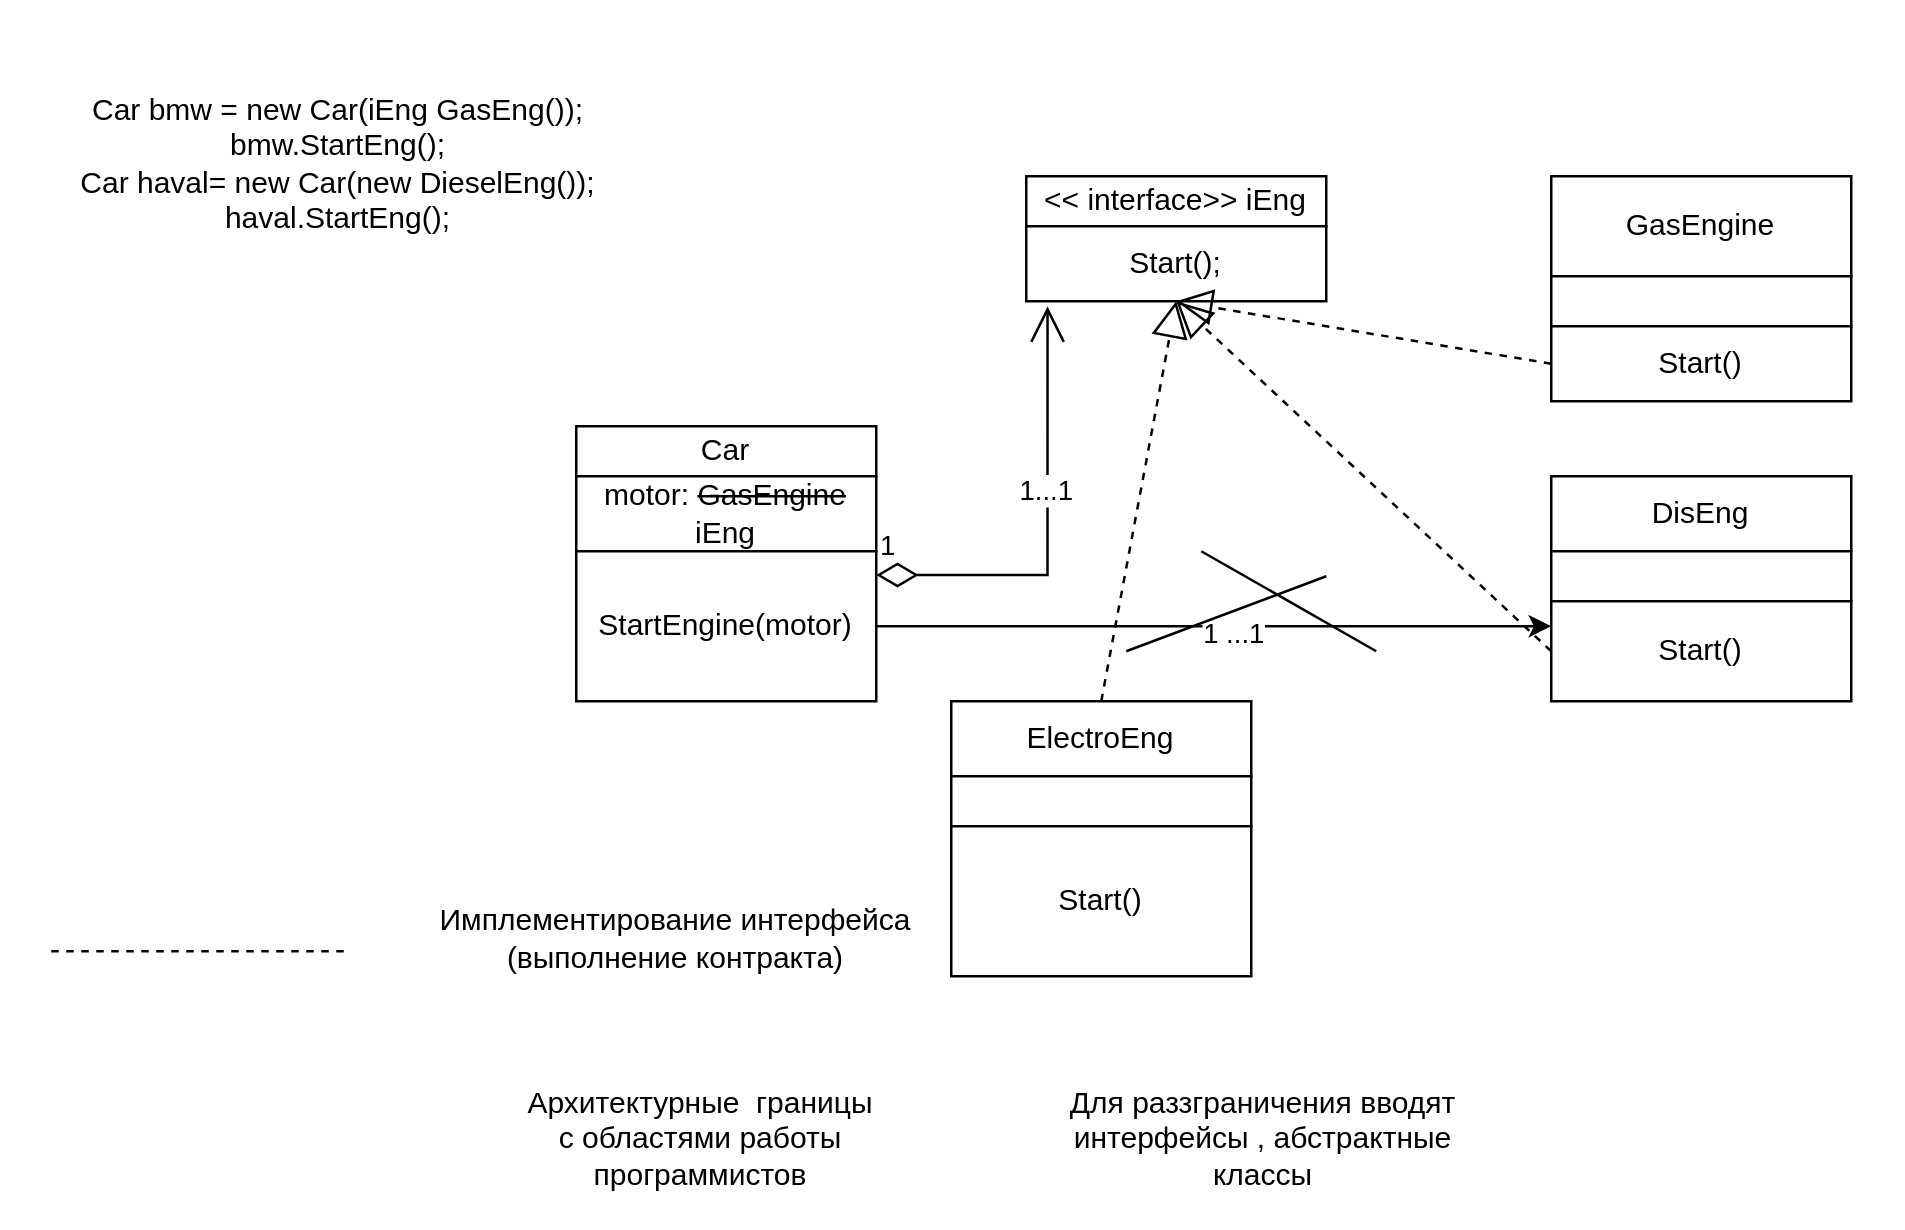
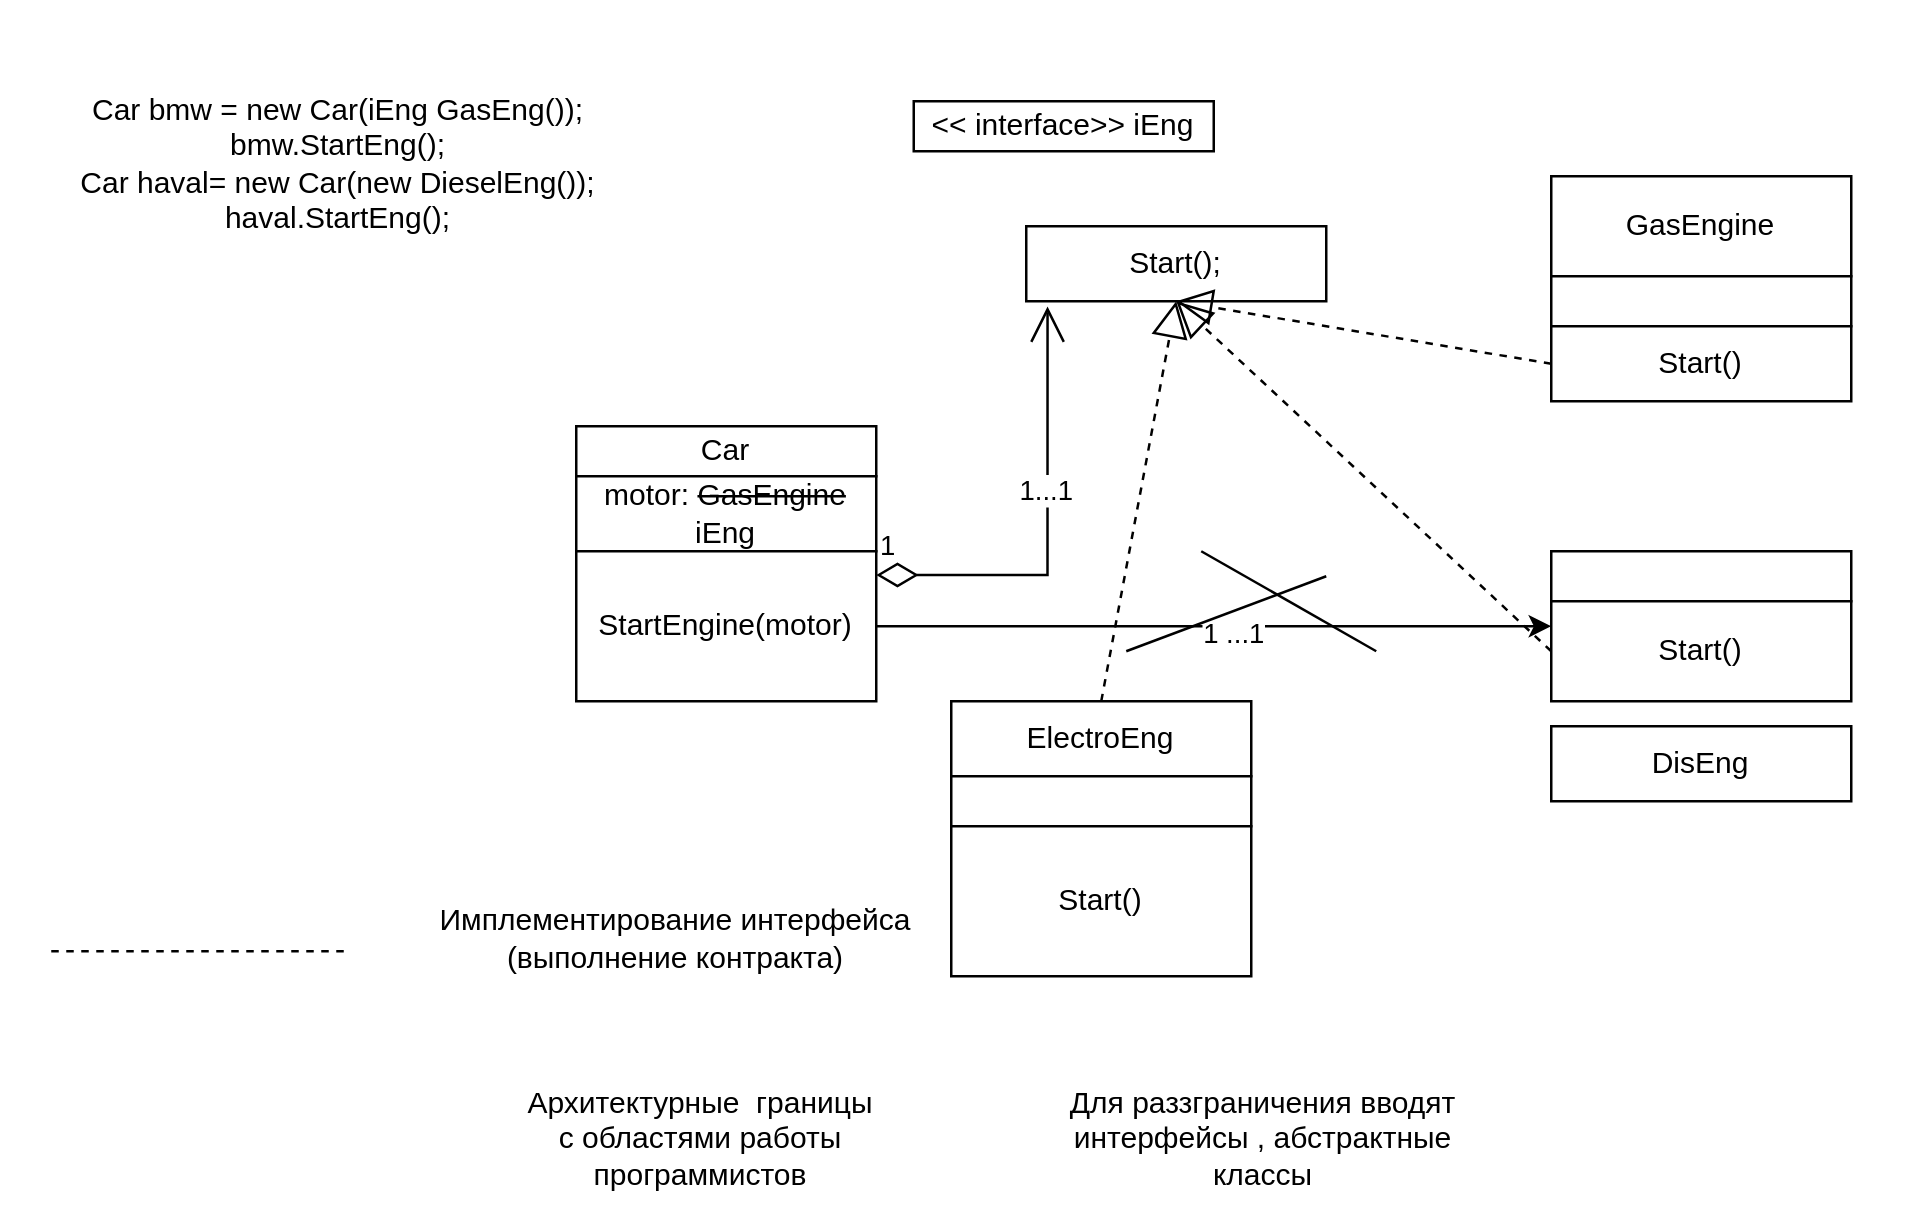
- <mxCell id="17" value="&amp;lt;&amp;lt; interface&amp;gt;&amp;gt; iEng" style="rounded=0;whiteSpace=wrap;html=1;" vertex="1" parent="1"><mxGeometry x="410" y="70" width="120" height="20" as="geometry" /></mxCell>
+ <mxCell id="17" value="&amp;lt;&amp;lt; interface&amp;gt;&amp;gt; iEng" style="rounded=0;whiteSpace=wrap;html=1;" vertex="1" parent="1"><mxGeometry x="365" y="40" width="120" height="20" as="geometry" /></mxCell>
- <mxCell id="9" value="DisEng" style="rounded=0;whiteSpace=wrap;html=1;" vertex="1" parent="1"><mxGeometry x="620" y="190" width="120" height="30" as="geometry" /></mxCell>
+ <mxCell id="9" value="DisEng" style="rounded=0;whiteSpace=wrap;html=1;" vertex="1" parent="1"><mxGeometry x="620" y="290" width="120" height="30" as="geometry" /></mxCell>
